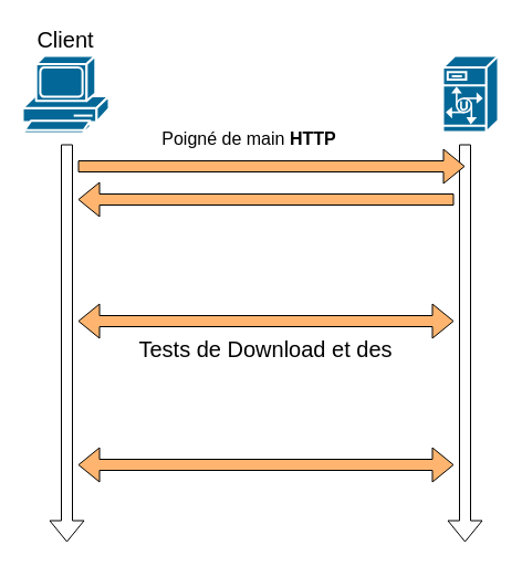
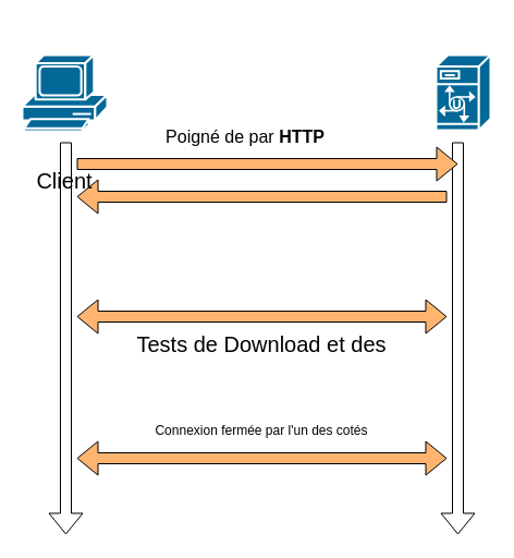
- <mxCell id="13" value="Client" style="text;html=1;strokeColor=none;fillColor=none;align=center;verticalAlign=middle;whiteSpace=wrap;rounded=0;strokeWidth=3;fontSize=20;" vertex="1" parent="1"><mxGeometry x="29" y="20" width="60" height="30" as="geometry" /></mxCell>
+ <mxCell id="13" value="Client" style="text;html=1;strokeColor=none;fillColor=none;align=center;verticalAlign=middle;whiteSpace=wrap;rounded=0;strokeWidth=3;fontSize=20;" vertex="1" parent="1"><mxGeometry x="29" y="150" width="60" height="30" as="geometry" /></mxCell>
- <mxCell id="7" value="&lt;font style=&quot;font-size: 16px;&quot;&gt;Poigné de main &lt;b&gt;HTTP&lt;/b&gt;&lt;/font&gt;" style="text;html=1;strokeColor=none;fillColor=none;align=center;verticalAlign=middle;whiteSpace=wrap;rounded=0;strokeWidth=3;" vertex="1" parent="1"><mxGeometry x="140" y="110" width="170" height="30" as="geometry" /></mxCell>
+ <mxCell id="7" value="&lt;font style=&quot;font-size: 16px;&quot;&gt;Poigné de par &lt;b&gt;HTTP&lt;/b&gt;&lt;/font&gt;" style="text;html=1;strokeColor=none;fillColor=none;align=center;verticalAlign=middle;whiteSpace=wrap;rounded=0;strokeWidth=3;" vertex="1" parent="1"><mxGeometry x="140" y="110" width="170" height="30" as="geometry" /></mxCell>
+ <mxCell id="12" value="Connexion fermée par l'un des cotés" style="text;html=1;strokeColor=none;fillColor=none;align=center;verticalAlign=middle;whiteSpace=wrap;rounded=0;strokeWidth=3;" vertex="1" parent="1"><mxGeometry x="130" y="380" width="220" height="30" as="geometry" /></mxCell>
